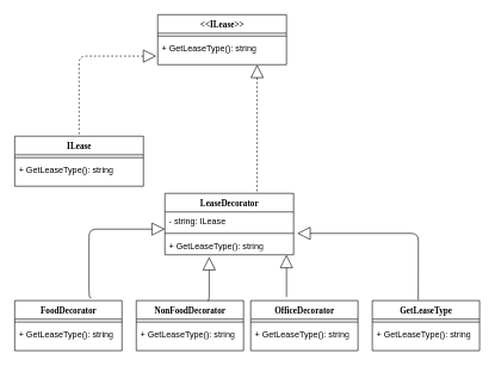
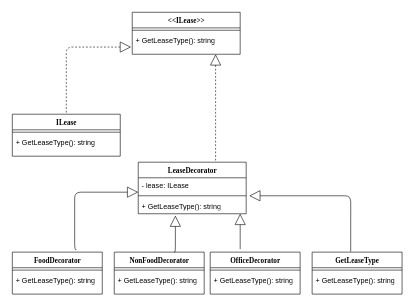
- <mxCell id="26" value="- string: ILease" style="text;html=1;strokeColor=none;fillColor=none;align=left;verticalAlign=top;spacingLeft=4;spacingRight=4;whiteSpace=wrap;overflow=hidden;rotatable=0;points=[[0,0.5],[1,0.5]];portConstraint=eastwest;" vertex="1" parent="25"><mxGeometry y="26" width="180" height="26" as="geometry" /></mxCell>
+ <mxCell id="26" value="- lease: ILease" style="text;html=1;strokeColor=none;fillColor=none;align=left;verticalAlign=top;spacingLeft=4;spacingRight=4;whiteSpace=wrap;overflow=hidden;rotatable=0;points=[[0,0.5],[1,0.5]];portConstraint=eastwest;" vertex="1" parent="25"><mxGeometry y="26" width="180" height="26" as="geometry" /></mxCell>
